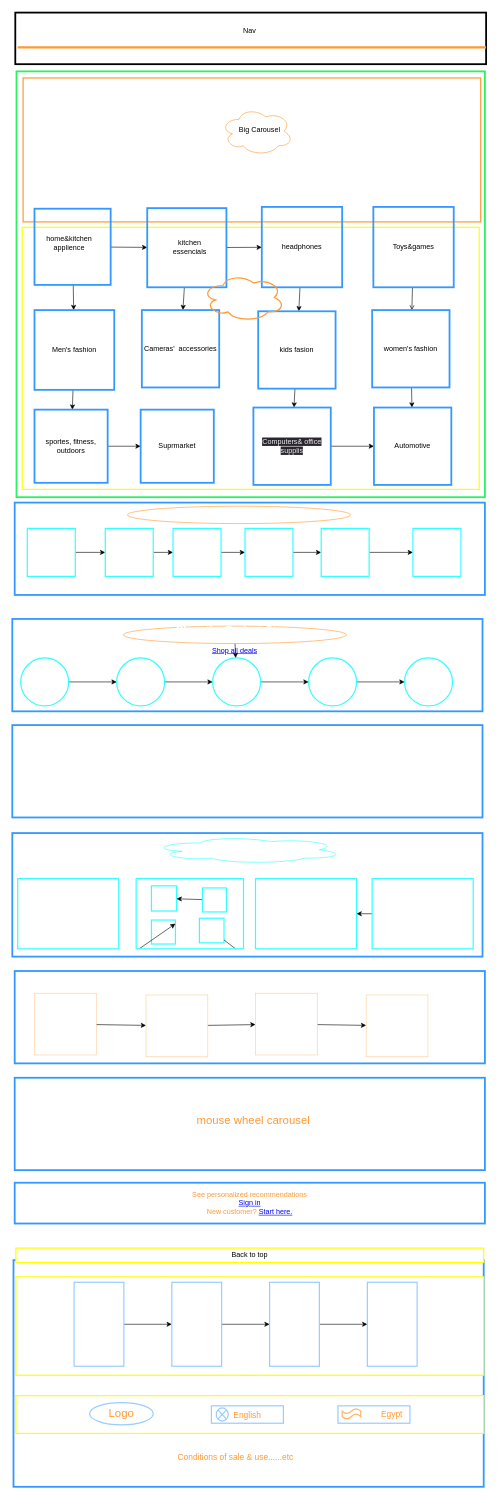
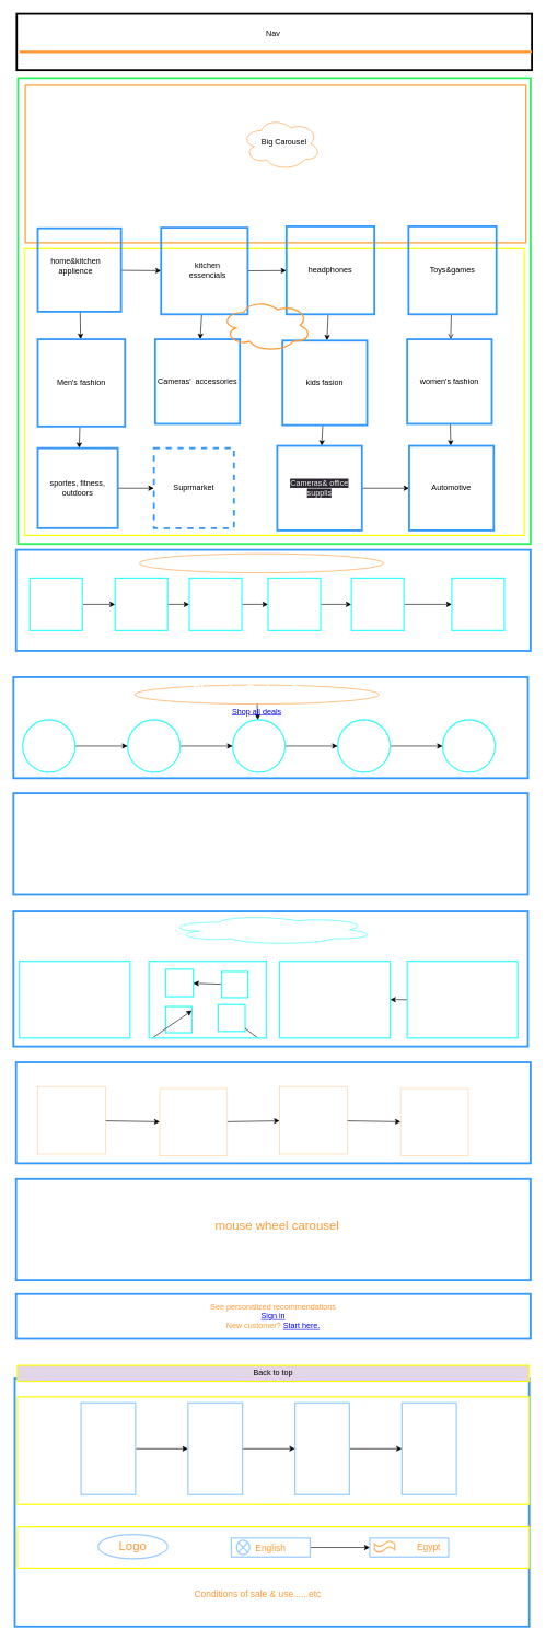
- <mxCell id="29" value="Suprmarket" style="whiteSpace=wrap;html=1;aspect=fixed;strokeColor=#3399FF;fillColor=none;strokeWidth=3;" parent="1" vertex="1"><mxGeometry x="234" y="682" width="122" height="122" as="geometry" /></mxCell>
+ <mxCell id="29" value="Suprmarket" style="whiteSpace=wrap;html=1;aspect=fixed;strokeColor=#3399FF;fillColor=none;strokeWidth=3;dashed=1;" parent="1" vertex="1"><mxGeometry x="234" y="682" width="122" height="122" as="geometry" /></mxCell>
- <mxCell id="31" value="&lt;span style=&quot;color: rgb(240, 240, 240); font-family: Helvetica; font-size: 12px; font-style: normal; font-variant-ligatures: normal; font-variant-caps: normal; font-weight: 400; letter-spacing: normal; orphans: 2; text-align: center; text-indent: 0px; text-transform: none; widows: 2; word-spacing: 0px; -webkit-text-stroke-width: 0px; background-color: rgb(42, 37, 47); text-decoration-thickness: initial; text-decoration-style: initial; text-decoration-color: initial; float: none; display: inline !important;&quot;&gt;Computers&amp;amp; office supplis&lt;/span&gt;" style="whiteSpace=wrap;html=1;aspect=fixed;strokeColor=#3399FF;fillColor=none;strokeWidth=3;" parent="1" vertex="1"><mxGeometry x="422" y="678.5" width="129" height="129" as="geometry" /></mxCell>
+ <mxCell id="31" value="&lt;span style=&quot;color: rgb(240, 240, 240); font-family: Helvetica; font-size: 12px; font-style: normal; font-variant-ligatures: normal; font-variant-caps: normal; font-weight: 400; letter-spacing: normal; orphans: 2; text-align: center; text-indent: 0px; text-transform: none; widows: 2; word-spacing: 0px; -webkit-text-stroke-width: 0px; background-color: rgb(42, 37, 47); text-decoration-thickness: initial; text-decoration-style: initial; text-decoration-color: initial; float: none; display: inline !important;&quot;&gt;Cameras&amp;amp; office supplis&lt;/span&gt;" style="whiteSpace=wrap;html=1;aspect=fixed;strokeColor=#3399FF;fillColor=none;strokeWidth=3;" parent="1" vertex="1"><mxGeometry x="422" y="678.5" width="129" height="129" as="geometry" /></mxCell>
- <mxCell id="90" value="&lt;div data-mix-claimed=&quot;true&quot; data-acp-tracking=&quot;{&amp;quot;pd_rd_w&amp;quot;:&amp;quot;vAYxo&amp;quot;,&amp;quot;content-id&amp;quot;:&amp;quot;amzn1.sym.8e6e84ee-12aa-45bc-a2da-7348c17c3e6e&amp;quot;,&amp;quot;pf_rd_p&amp;quot;:&amp;quot;8e6e84ee-12aa-45bc-a2da-7348c17c3e6e&amp;quot;,&amp;quot;pf_rd_r&amp;quot;:&amp;quot;PK5D1TDE805KMWAJQT5N&amp;quot;,&amp;quot;pd_rd_wg&amp;quot;:&amp;quot;bNxk9&amp;quot;,&amp;quot;pd_rd_r&amp;quot;:&amp;quot;c80b626b-6c15-47ca-a0d8-a68a5f949608&amp;quot;,&amp;quot;ref_&amp;quot;:&amp;quot;rvi&amp;quot;}&quot; data-card-metrics-id=&quot;p13n-rvi_desktop-rvi_0&quot; id=&quot;CardInstanceA3T_tH_oM4MuZzottoH7uw&quot; class=&quot;_cDEzb_identity_slKBR&quot;&gt;&lt;div align=&quot;center&quot; class=&quot;rhf-state-signin&quot;&gt;&lt;div class=&quot;rhf-sign-in-button&quot;&gt;&lt;div class=&quot;rhf-sign-in-title&quot;&gt;Back to top&lt;/div&gt;&lt;/div&gt;&lt;/div&gt;&lt;/div&gt;" style="rounded=0;whiteSpace=wrap;html=1;strokeWidth=2;strokeColor=#FFFF00;" parent="1" vertex="1"><mxGeometry x="26" y="2080" width="780" height="24" as="geometry" /></mxCell>
+ <mxCell id="90" value="&lt;div data-mix-claimed=&quot;true&quot; data-acp-tracking=&quot;{&amp;quot;pd_rd_w&amp;quot;:&amp;quot;vAYxo&amp;quot;,&amp;quot;content-id&amp;quot;:&amp;quot;amzn1.sym.8e6e84ee-12aa-45bc-a2da-7348c17c3e6e&amp;quot;,&amp;quot;pf_rd_p&amp;quot;:&amp;quot;8e6e84ee-12aa-45bc-a2da-7348c17c3e6e&amp;quot;,&amp;quot;pf_rd_r&amp;quot;:&amp;quot;PK5D1TDE805KMWAJQT5N&amp;quot;,&amp;quot;pd_rd_wg&amp;quot;:&amp;quot;bNxk9&amp;quot;,&amp;quot;pd_rd_r&amp;quot;:&amp;quot;c80b626b-6c15-47ca-a0d8-a68a5f949608&amp;quot;,&amp;quot;ref_&amp;quot;:&amp;quot;rvi&amp;quot;}&quot; data-card-metrics-id=&quot;p13n-rvi_desktop-rvi_0&quot; id=&quot;CardInstanceA3T_tH_oM4MuZzottoH7uw&quot; class=&quot;_cDEzb_identity_slKBR&quot;&gt;&lt;div align=&quot;center&quot; class=&quot;rhf-state-signin&quot;&gt;&lt;div class=&quot;rhf-sign-in-button&quot;&gt;&lt;div class=&quot;rhf-sign-in-title&quot;&gt;Back to top&lt;/div&gt;&lt;/div&gt;&lt;/div&gt;&lt;/div&gt;" style="rounded=0;whiteSpace=wrap;html=1;strokeWidth=2;strokeColor=#FFFF00;fillColor=#e1d5e7;" parent="1" vertex="1"><mxGeometry x="26" y="2080" width="780" height="24" as="geometry" /></mxCell>
+ <mxCell id="101" value="" style="edgeStyle=none;html=1;fontSize=19;fontColor=#FF9933;" parent="1" source="102" target="103" edge="1"><mxGeometry relative="1" as="geometry" /></mxCell>
